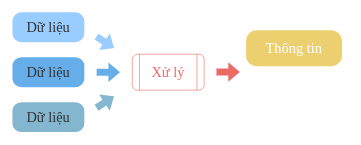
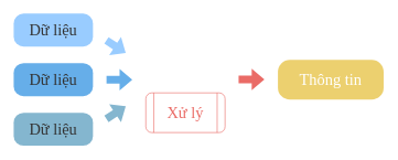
- <mxCell id="9" value="Thông tin" style="rounded=1;whiteSpace=wrap;html=1;fontFamily=Segoe UI Variable Display;fontSize=24;labelBackgroundColor=none;fillColor=#ecd06f;fontColor=#FFFFFF;strokeColor=none;arcSize=30;" parent="1" vertex="1"><mxGeometry x="410" y="50" width="160" height="60" as="geometry" /></mxCell>
+ <mxCell id="9" value="Thông tin" style="rounded=1;whiteSpace=wrap;html=1;fontFamily=Segoe UI Variable Display;fontSize=24;labelBackgroundColor=none;fillColor=#ecd06f;fontColor=#FFFFFF;strokeColor=none;arcSize=30;" parent="1" vertex="1"><mxGeometry x="420" y="90" width="160" height="60" as="geometry" /></mxCell>
- <mxCell id="5" value="Xử lý" style="shape=process;whiteSpace=wrap;html=1;backgroundOutline=1;labelBackgroundColor=none;fontFamily=Segoe UI Variable Display;fontSize=24;fontColor=#EA6B66;fillColor=none;strokeColor=#EA6B66;rounded=1;" parent="1" vertex="1"><mxGeometry x="220" y="90" width="120" height="60" as="geometry" /></mxCell>
+ <mxCell id="5" value="Xử lý" style="shape=process;whiteSpace=wrap;html=1;backgroundOutline=1;labelBackgroundColor=none;fontFamily=Segoe UI Variable Display;fontSize=24;fontColor=#EA6B66;fillColor=none;strokeColor=#EA6B66;rounded=1;" parent="1" vertex="1"><mxGeometry x="220" y="140" width="120" height="60" as="geometry" /></mxCell>
